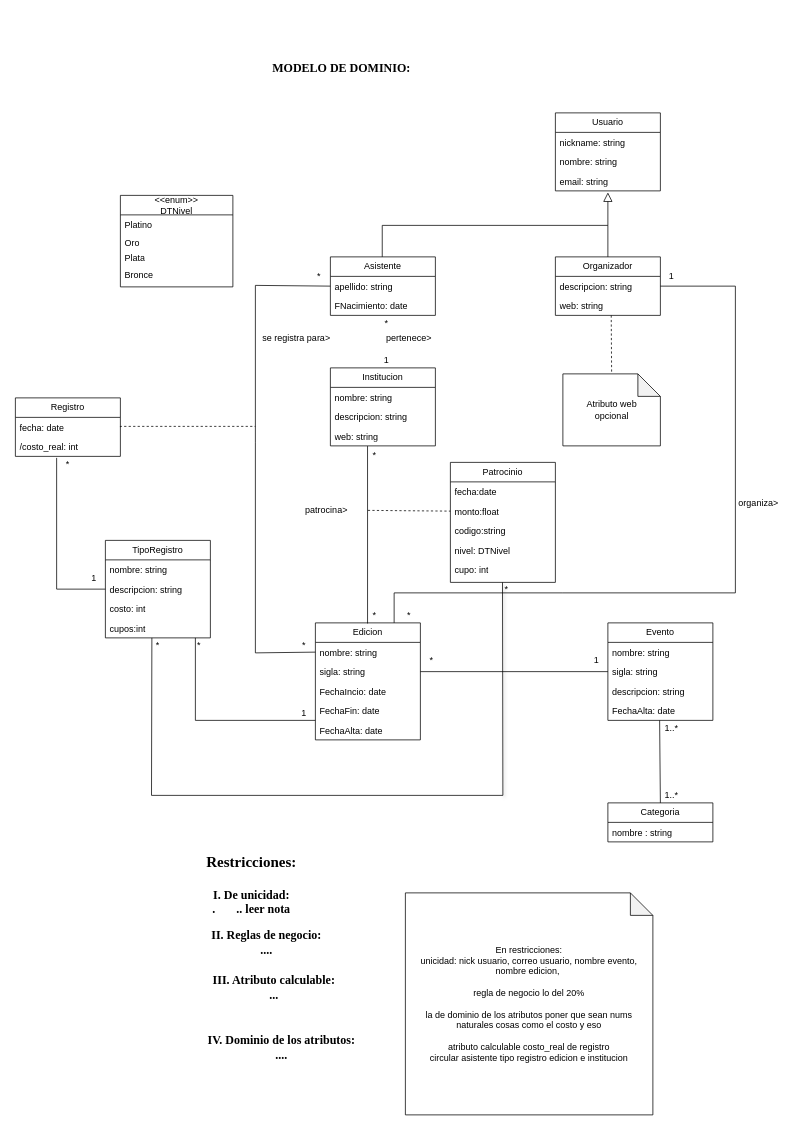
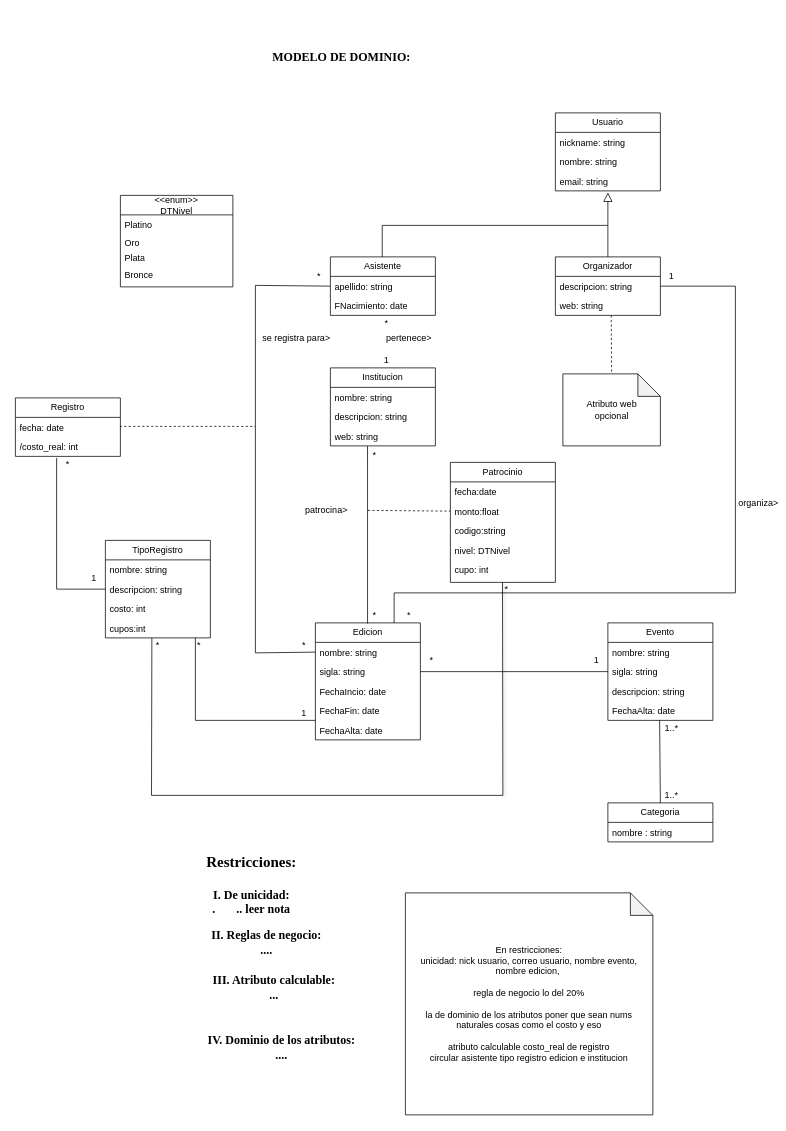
- <mxCell id="3" value="&lt;font face=&quot;Times New Roman&quot; style=&quot;font-size: 16px;&quot;&gt;&lt;b style=&quot;&quot;&gt;MODELO DE DOMINIO:&lt;/b&gt;&lt;/font&gt;" style="text;html=1;align=center;verticalAlign=middle;whiteSpace=wrap;rounded=0;" parent="1" vertex="1"><mxGeometry x="225" y="35" width="460" height="110" as="geometry" /></mxCell>
+ <mxCell id="3" value="&lt;font face=&quot;Times New Roman&quot; style=&quot;font-size: 16px;&quot;&gt;&lt;b style=&quot;&quot;&gt;MODELO DE DOMINIO:&lt;/b&gt;&lt;/font&gt;" style="text;html=1;align=center;verticalAlign=middle;whiteSpace=wrap;rounded=0;" parent="1" vertex="1"><mxGeometry x="225" y="20" width="460" height="110" as="geometry" /></mxCell>
